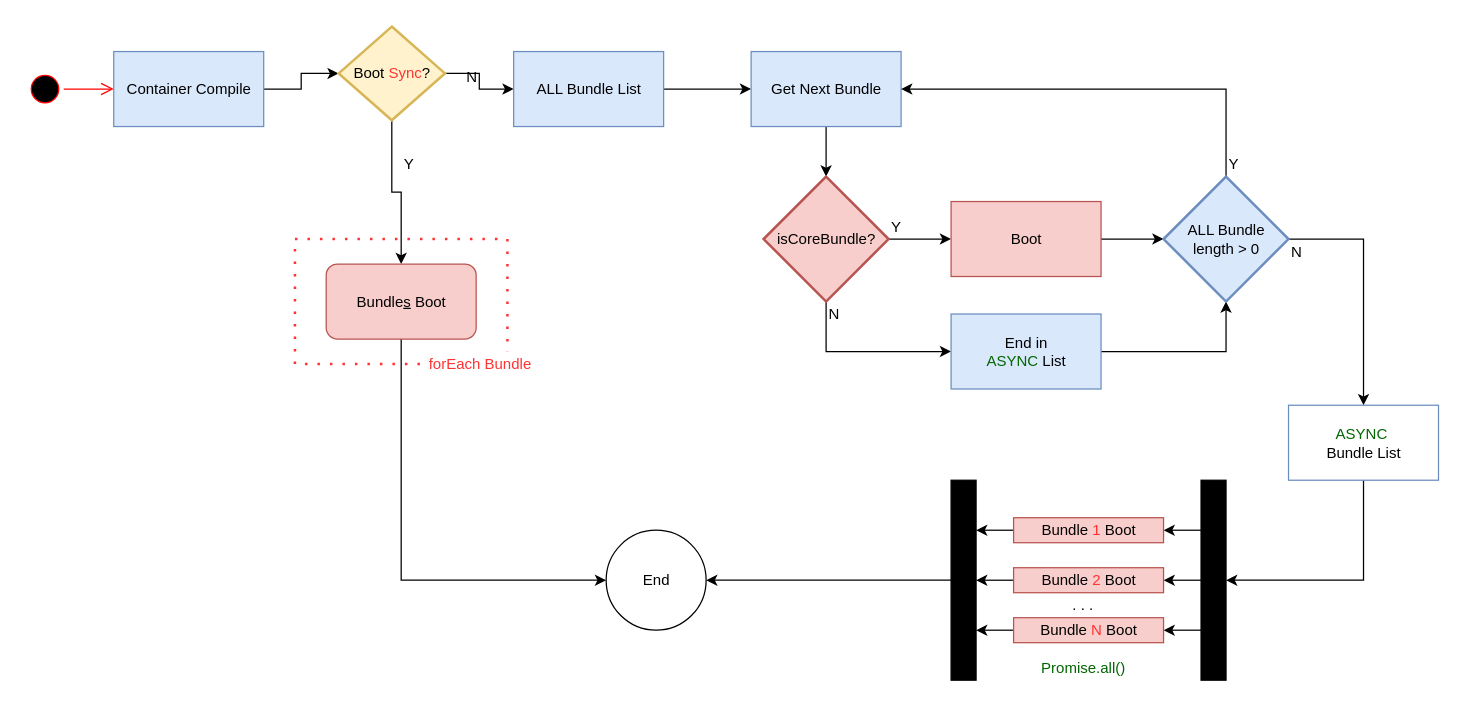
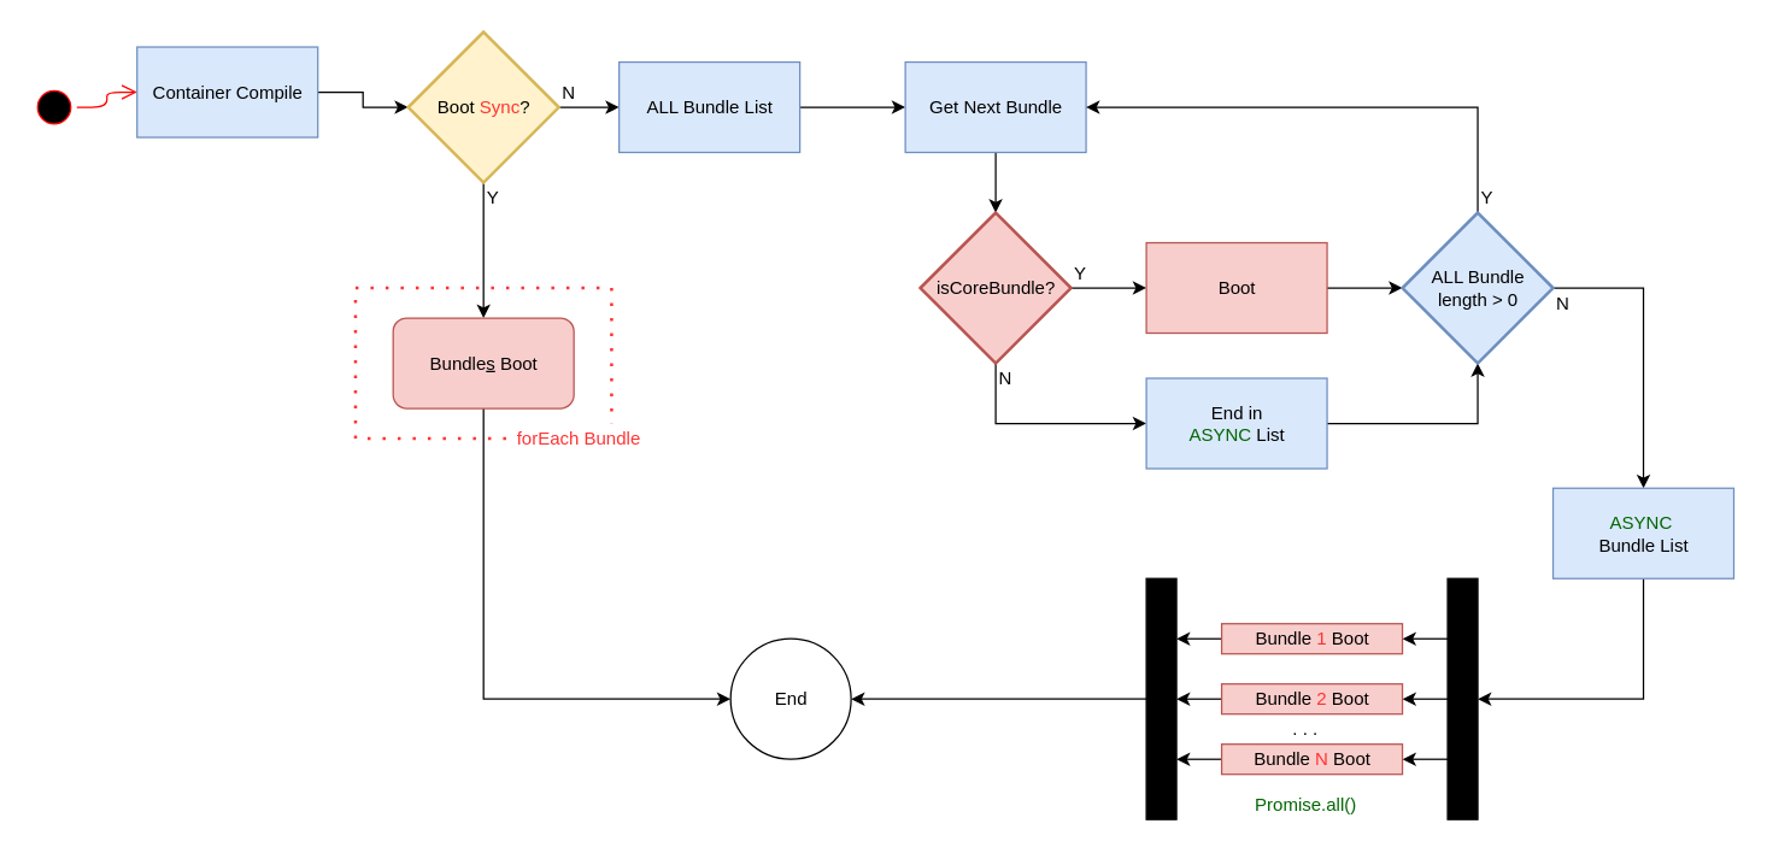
- <mxCell id="8" value="Boot &lt;font color=&quot;#ff3333&quot;&gt;Sync&lt;/font&gt;?" style="strokeWidth=2;html=1;shape=mxgraph.flowchart.decision;whiteSpace=wrap;fillColor=#fff2cc;strokeColor=#d6b656;" vertex="1" parent="1"><mxGeometry x="270.5" y="20.5" width="85" height="75" as="geometry" /></mxCell>
+ <mxCell id="8" value="Boot &lt;font color=&quot;#ff3333&quot;&gt;Sync&lt;/font&gt;?" style="strokeWidth=2;html=1;shape=mxgraph.flowchart.decision;whiteSpace=wrap;fillColor=#fff2cc;strokeColor=#d6b656;" vertex="1" parent="1"><mxGeometry x="270.5" y="20.5" width="100" height="100" as="geometry" /></mxCell>
- <mxCell id="5" value="Container Compile" style="rounded=0;whiteSpace=wrap;html=1;fillColor=#dae8fc;strokeColor=#6c8ebf;" vertex="1" parent="1"><mxGeometry x="90.5" y="40.5" width="120" height="60" as="geometry" /></mxCell>
+ <mxCell id="5" value="Container Compile" style="rounded=0;whiteSpace=wrap;html=1;fillColor=#dae8fc;strokeColor=#6c8ebf;" vertex="1" parent="1"><mxGeometry x="90.5" y="30.5" width="120" height="60" as="geometry" /></mxCell>
- <mxCell id="27" value="&lt;font color=&quot;#006600&quot;&gt;ASYNC&lt;/font&gt;&amp;nbsp;&lt;br&gt;Bundle List" style="rounded=0;whiteSpace=wrap;html=1;fillColor=#ffffff;strokeColor=#6c8ebf;" vertex="1" parent="1"><mxGeometry x="1030.5" y="323.5" width="120" height="60" as="geometry" /></mxCell>
+ <mxCell id="27" value="&lt;font color=&quot;#006600&quot;&gt;ASYNC&lt;/font&gt;&amp;nbsp;&lt;br&gt;Bundle List" style="rounded=0;whiteSpace=wrap;html=1;fillColor=#dae8fc;strokeColor=#6c8ebf;" vertex="1" parent="1"><mxGeometry x="1030.5" y="323.5" width="120" height="60" as="geometry" /></mxCell>
